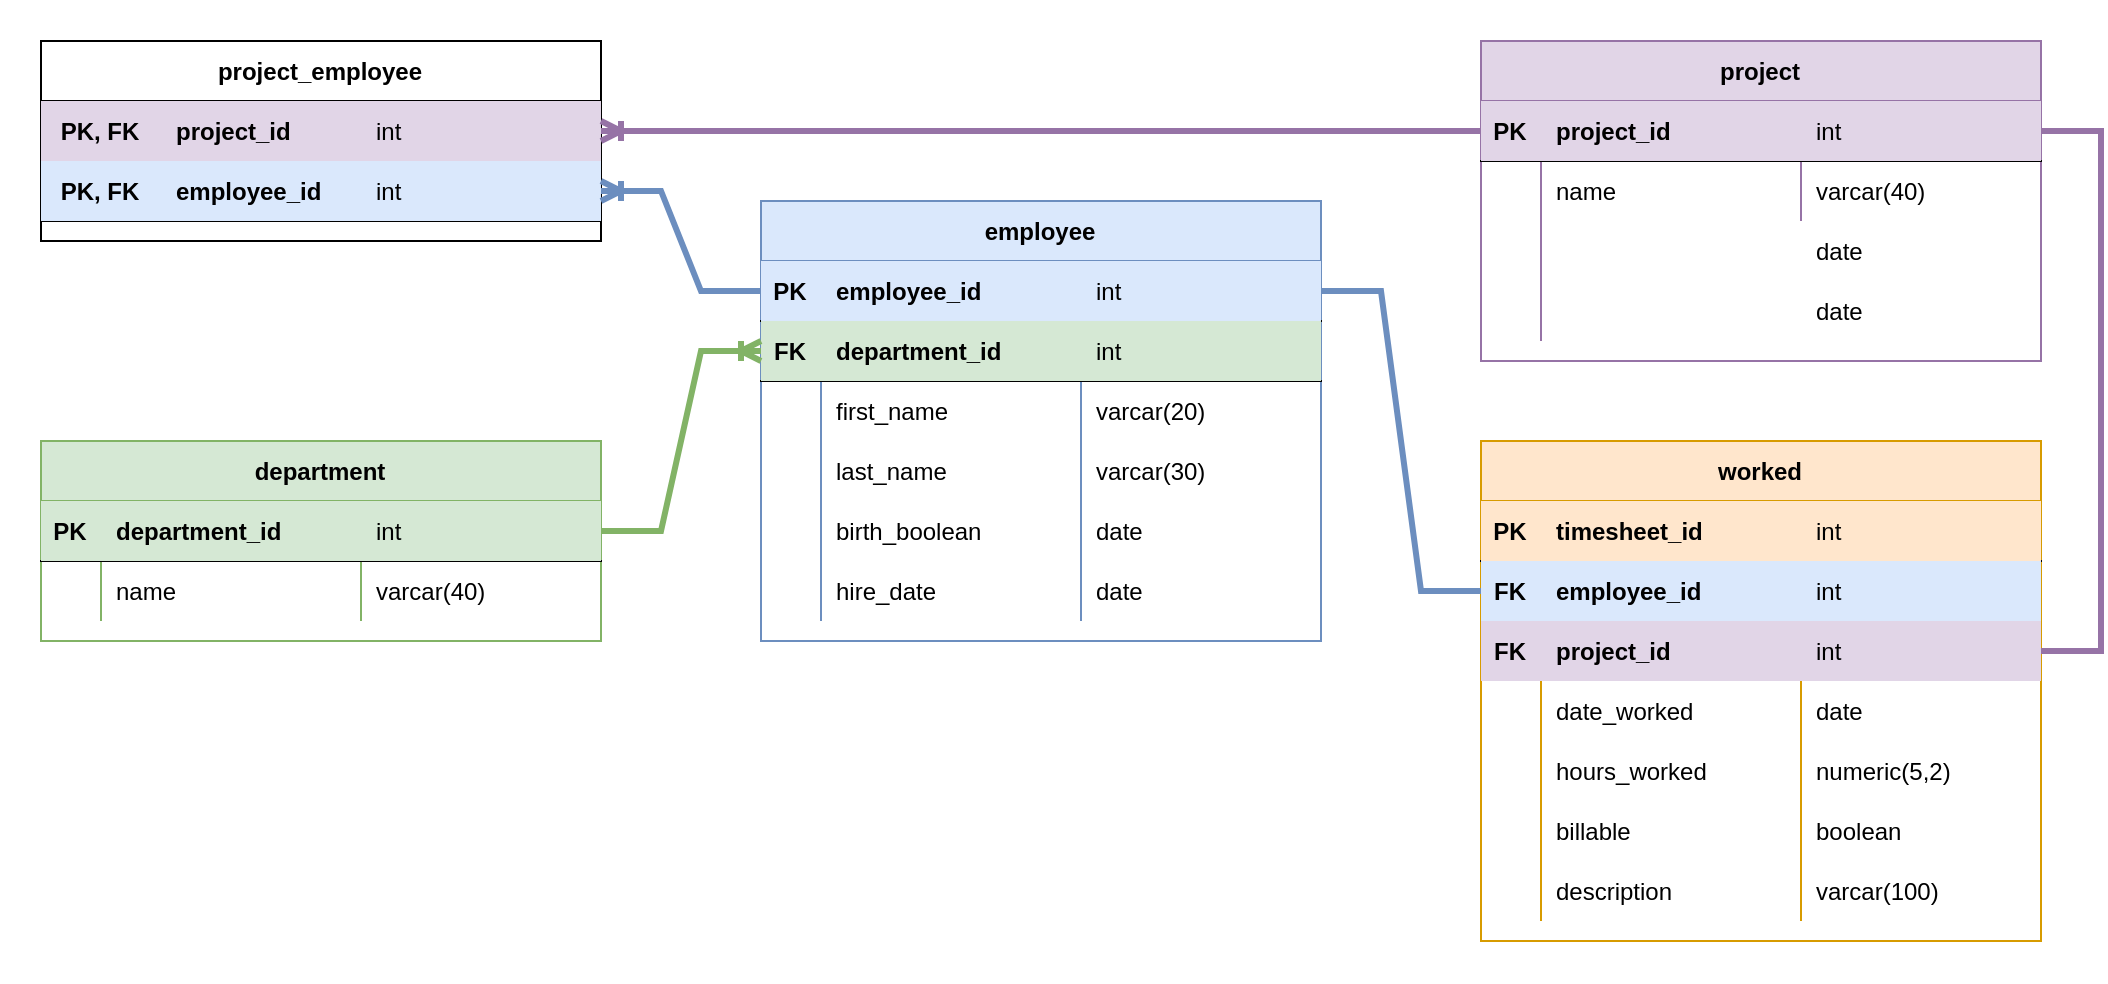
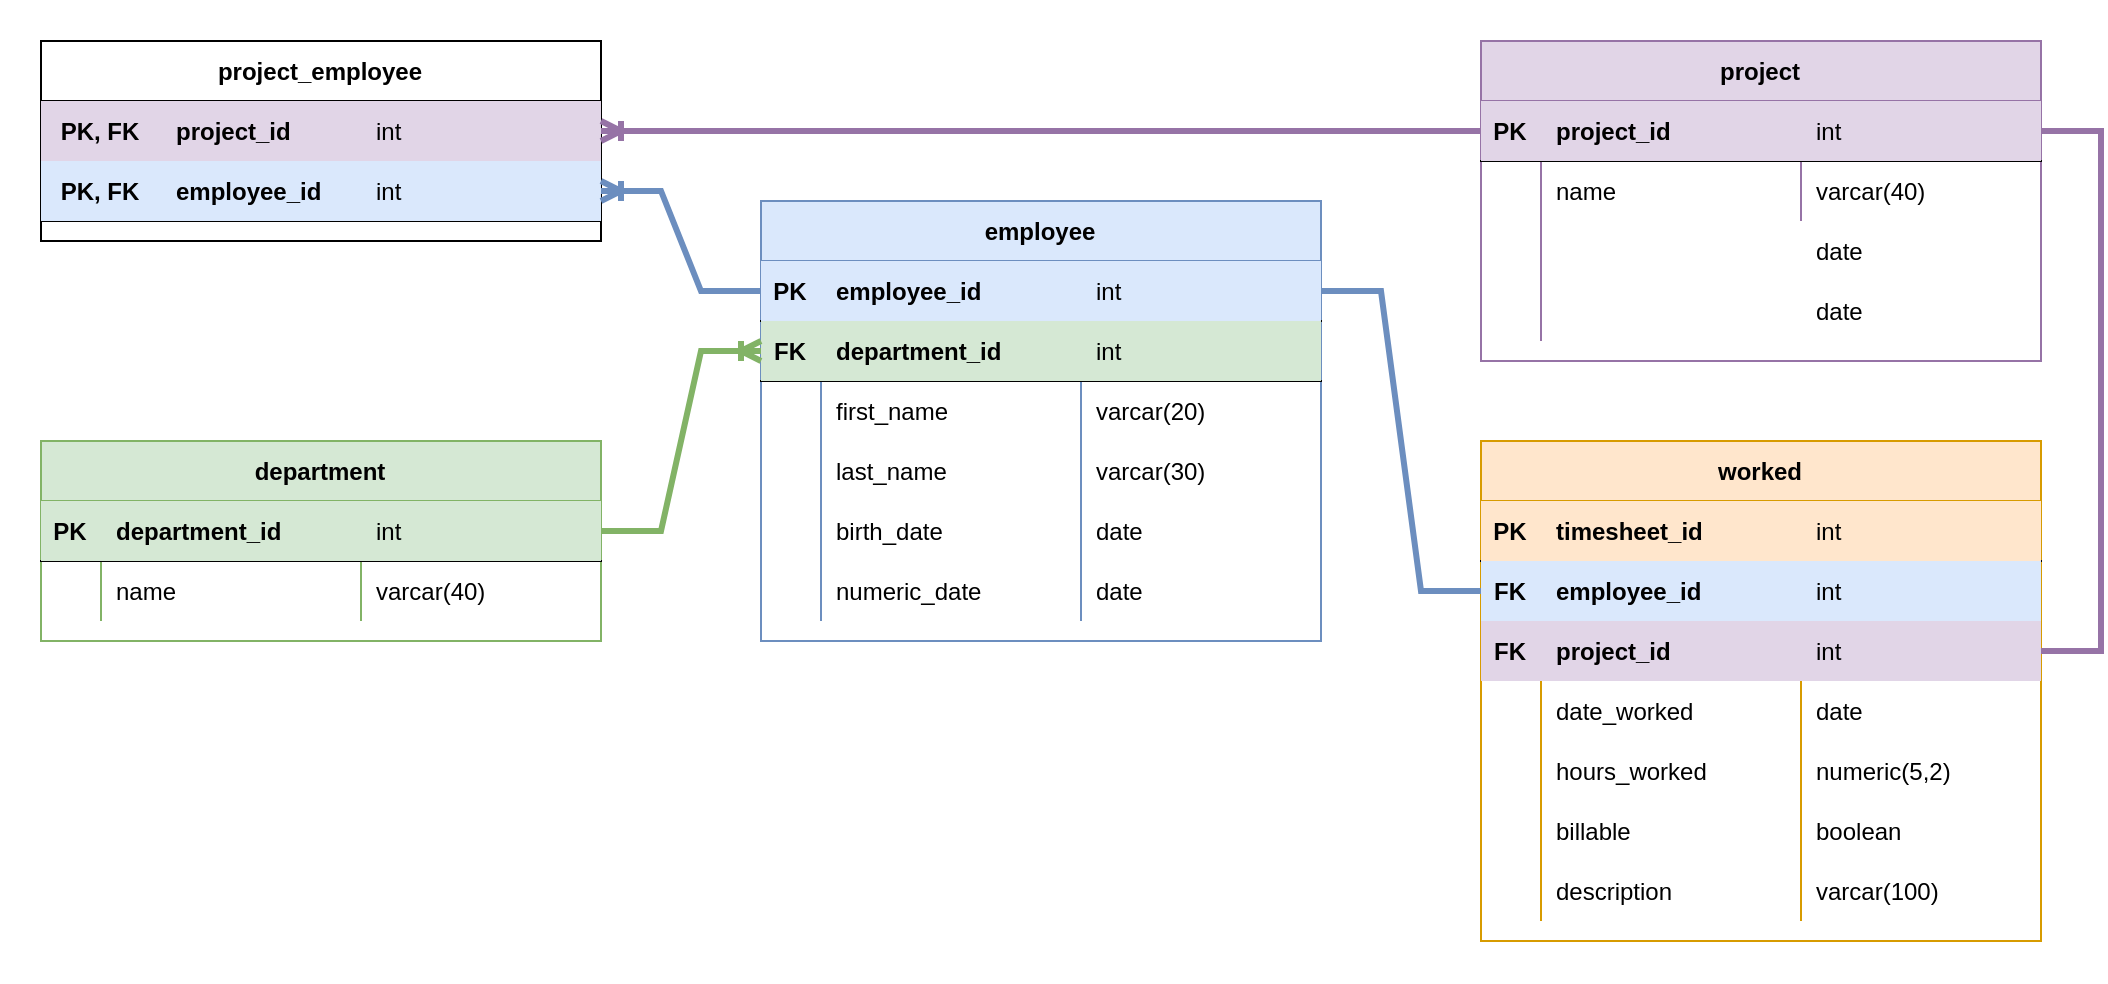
- <mxCell id="30" value="birth_boolean" style="shape=partialRectangle;overflow=hidden;connectable=0;fillColor=none;top=0;left=0;bottom=0;right=0;align=left;spacingLeft=6;" parent="28" vertex="1"><mxGeometry x="30" width="130" height="30" as="geometry"><mxRectangle width="130" height="30" as="alternateBounds" /></mxGeometry></mxCell>
+ <mxCell id="30" value="birth_date" style="shape=partialRectangle;overflow=hidden;connectable=0;fillColor=none;top=0;left=0;bottom=0;right=0;align=left;spacingLeft=6;" parent="28" vertex="1"><mxGeometry x="30" width="130" height="30" as="geometry"><mxRectangle width="130" height="30" as="alternateBounds" /></mxGeometry></mxCell>
- <mxCell id="34" value="hire_date" style="shape=partialRectangle;overflow=hidden;connectable=0;fillColor=none;top=0;left=0;bottom=0;right=0;align=left;spacingLeft=6;" parent="32" vertex="1"><mxGeometry x="30" width="130" height="30" as="geometry"><mxRectangle width="130" height="30" as="alternateBounds" /></mxGeometry></mxCell>
+ <mxCell id="34" value="numeric_date" style="shape=partialRectangle;overflow=hidden;connectable=0;fillColor=none;top=0;left=0;bottom=0;right=0;align=left;spacingLeft=6;" parent="32" vertex="1"><mxGeometry x="30" width="130" height="30" as="geometry"><mxRectangle width="130" height="30" as="alternateBounds" /></mxGeometry></mxCell>
